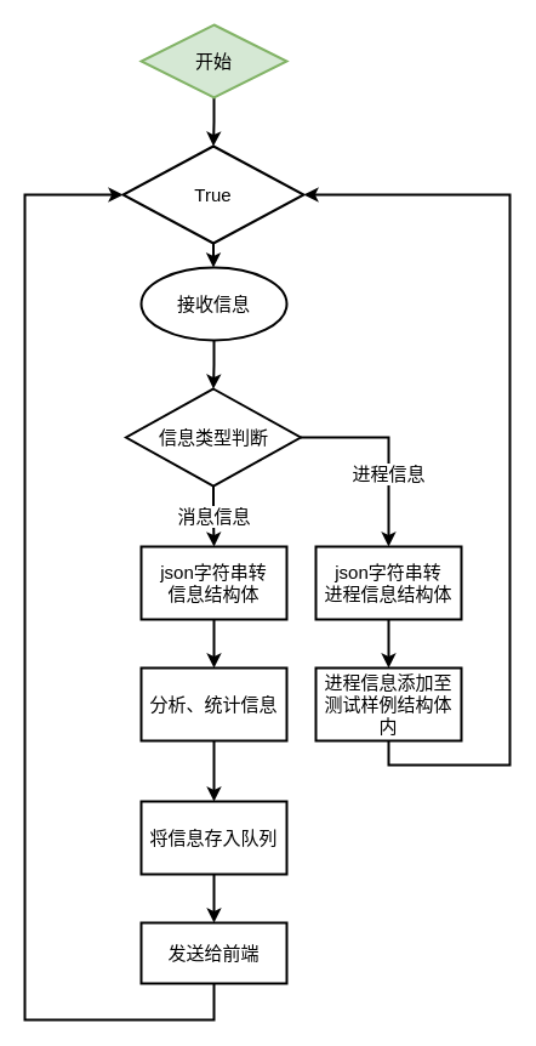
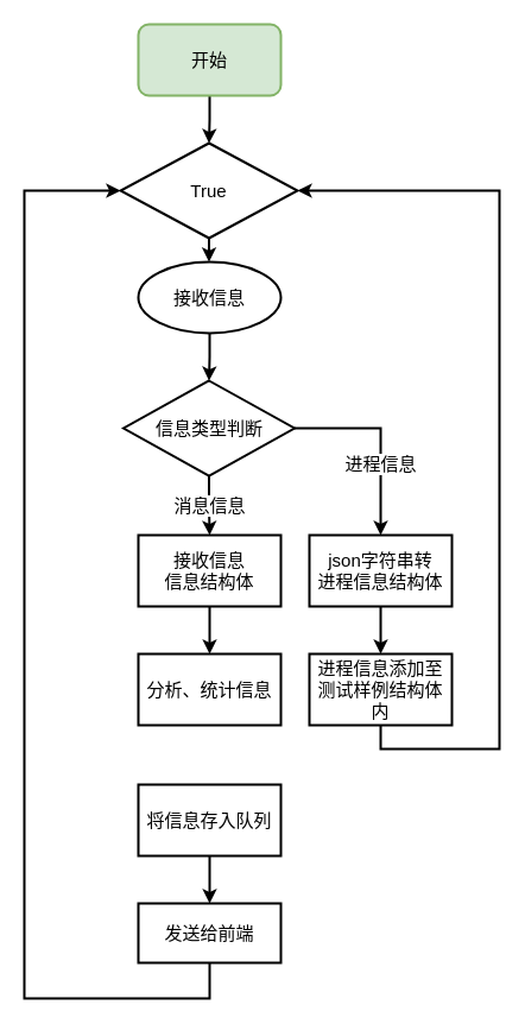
- <mxCell id="3" value="开始" style="rhombus;whiteSpace=wrap;html=1;strokeWidth=2;fontSize=15;fillColor=#d5e8d4;strokeColor=#82b366;" vertex="1" parent="1"><mxGeometry x="116" y="20" width="120" height="60" as="geometry" /></mxCell>
+ <mxCell id="3" value="开始" style="rounded=1;whiteSpace=wrap;html=1;strokeWidth=2;fontSize=15;fillColor=#d5e8d4;strokeColor=#82b366;" vertex="1" parent="1"><mxGeometry x="116" y="20" width="120" height="60" as="geometry" /></mxCell>
- <mxCell id="12" value="json字符串转&lt;br style=&quot;font-size: 15px;&quot;&gt;信息结构体" style="rounded=0;whiteSpace=wrap;html=1;strokeWidth=2;fontSize=15;" vertex="1" parent="1"><mxGeometry x="116" y="450" width="120" height="60" as="geometry" /></mxCell>
+ <mxCell id="12" value="接收信息&lt;br style=&quot;font-size: 15px;&quot;&gt;信息结构体" style="rounded=0;whiteSpace=wrap;html=1;strokeWidth=2;fontSize=15;" vertex="1" parent="1"><mxGeometry x="116" y="450" width="120" height="60" as="geometry" /></mxCell>
- <mxCell id="13" style="edgeStyle=orthogonalEdgeStyle;rounded=0;orthogonalLoop=1;jettySize=auto;html=1;exitX=0.5;exitY=1;exitDx=0;exitDy=0;entryX=0.5;entryY=0;entryDx=0;entryDy=0;strokeWidth=2;fontSize=15;" edge="1" parent="1" source="14" target="16"><mxGeometry relative="1" as="geometry" /></mxCell>
